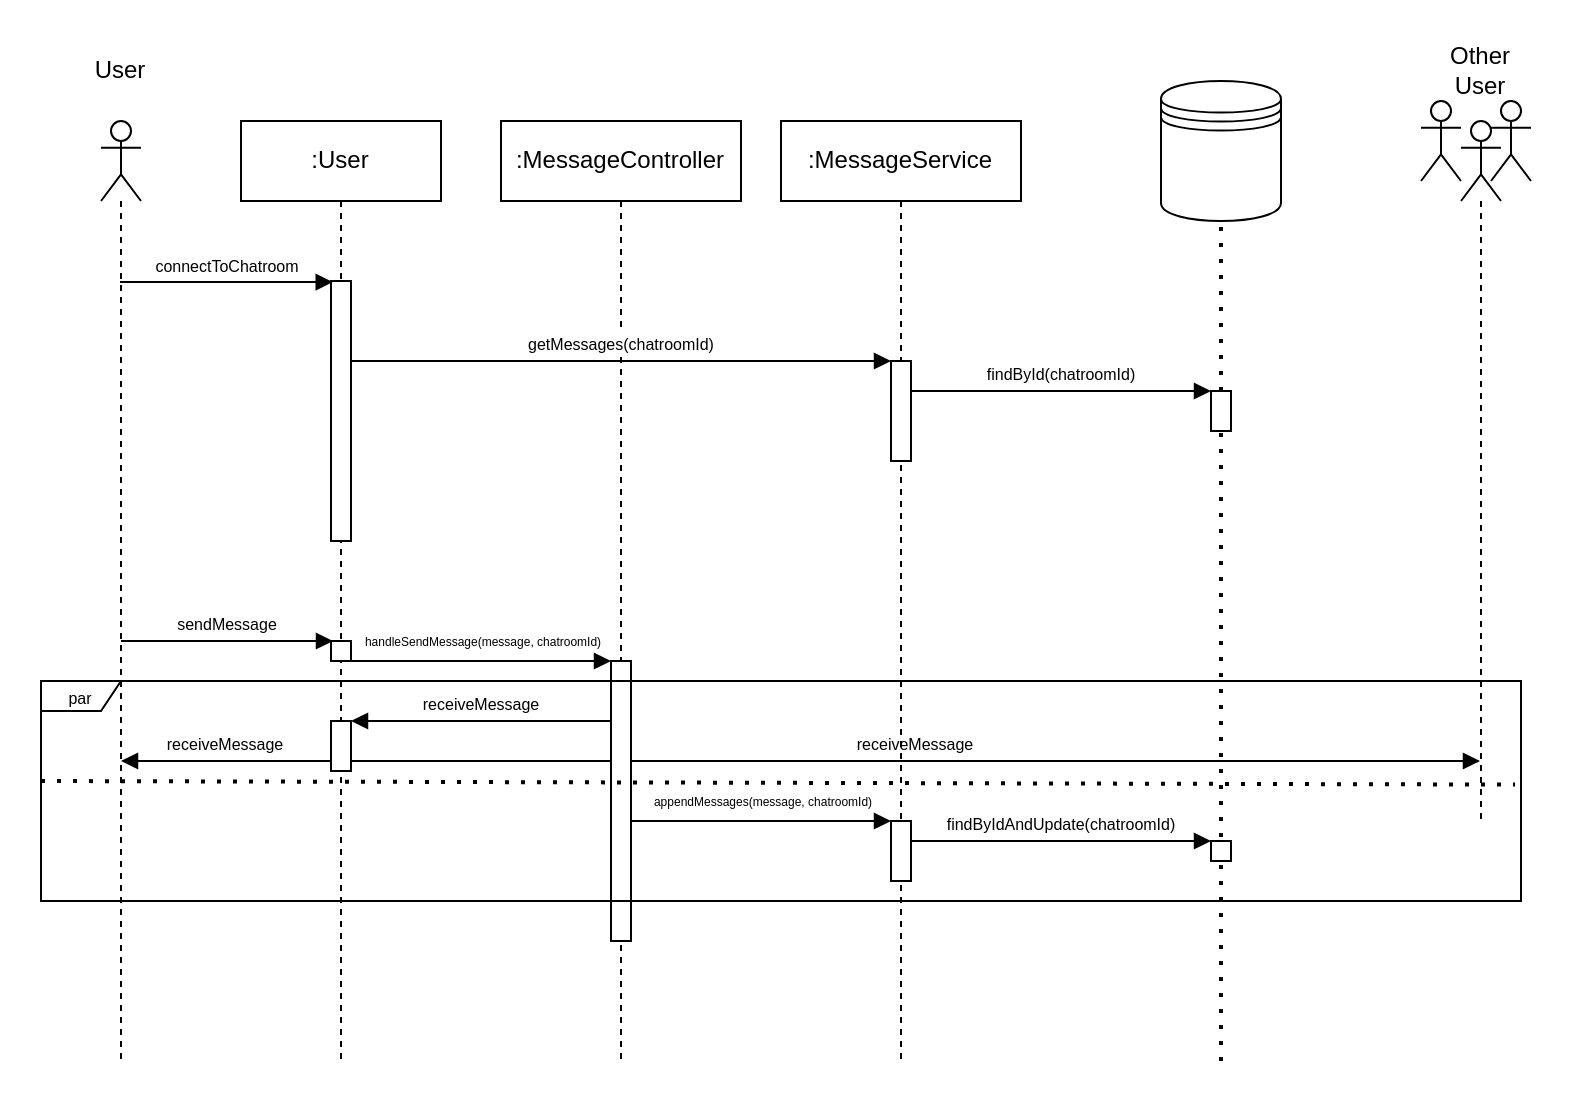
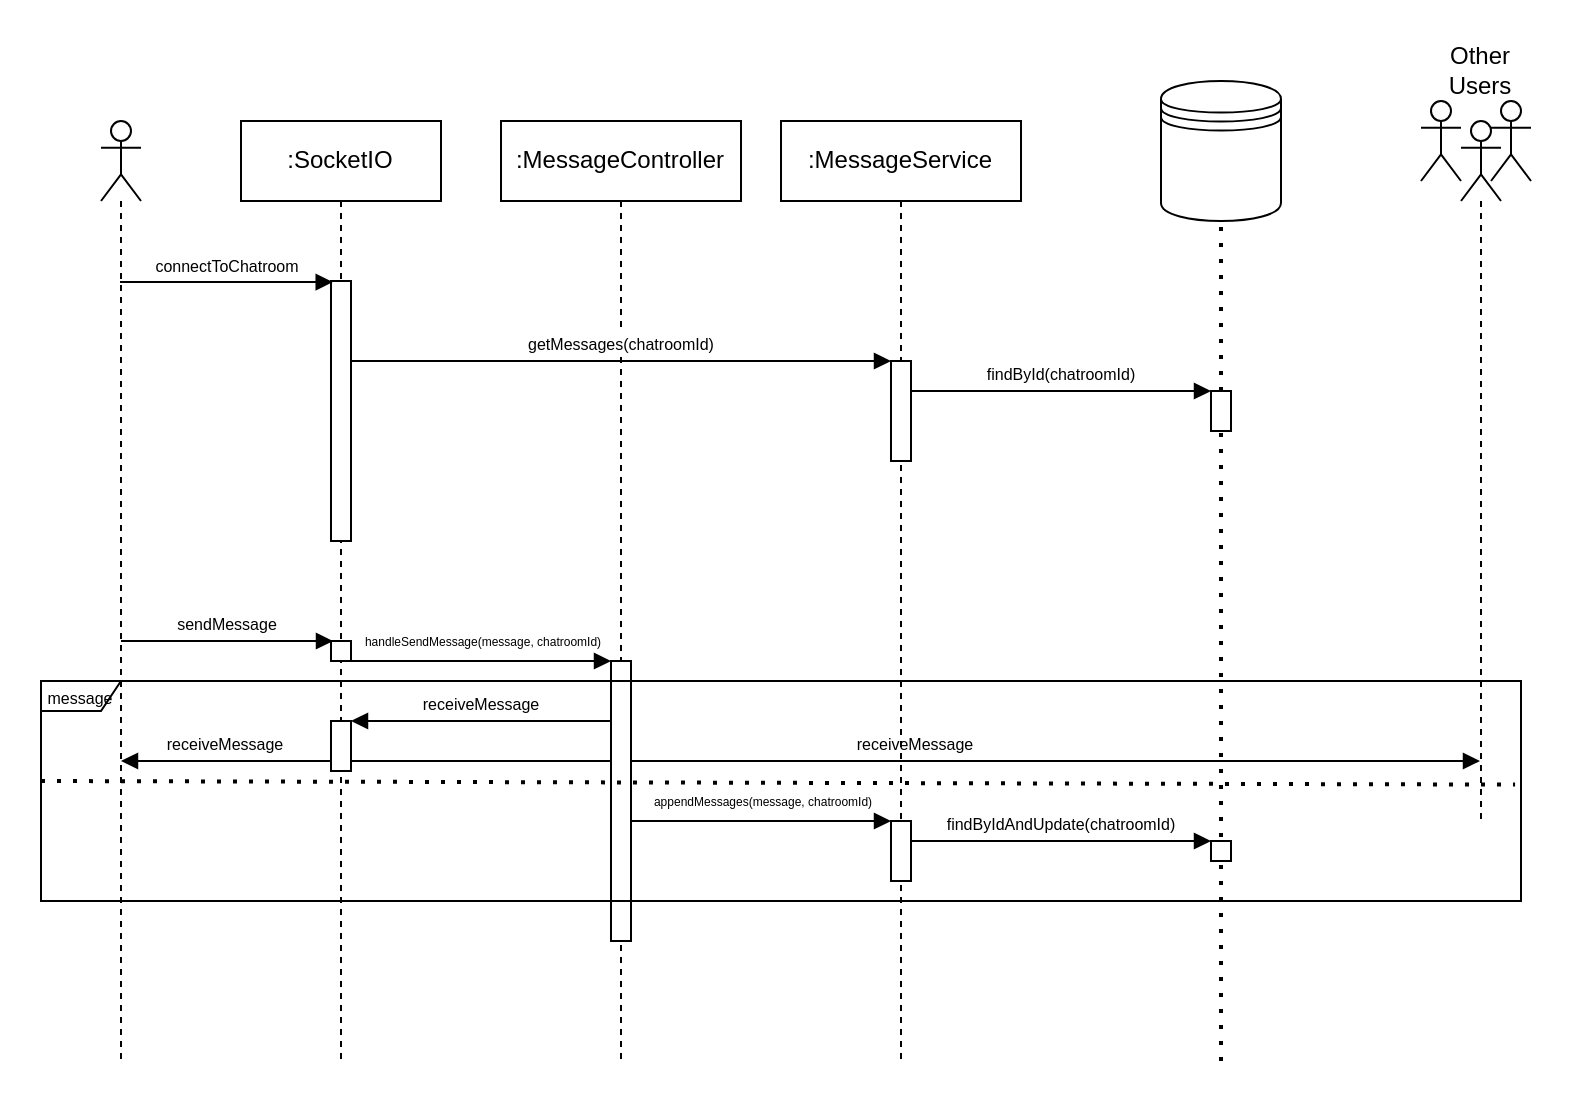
- <mxCell id="7" value="User" style="text;html=1;strokeColor=none;fillColor=none;align=center;verticalAlign=middle;whiteSpace=wrap;rounded=0;" vertex="1" parent="1"><mxGeometry x="30" y="20" width="60" height="30" as="geometry" /></mxCell>
- <mxCell id="11" value="Other User" style="text;html=1;strokeColor=none;fillColor=none;align=center;verticalAlign=middle;whiteSpace=wrap;rounded=0;" vertex="1" parent="9"><mxGeometry width="60" height="30" as="geometry" /></mxCell>
+ <mxCell id="11" value="Other Users" style="text;html=1;strokeColor=none;fillColor=none;align=center;verticalAlign=middle;whiteSpace=wrap;rounded=0;" vertex="1" parent="9"><mxGeometry width="60" height="30" as="geometry" /></mxCell>
- <mxCell id="4" value=":User" style="shape=umlLifeline;perimeter=lifelinePerimeter;whiteSpace=wrap;html=1;container=1;dropTarget=0;collapsible=0;recursiveResize=0;outlineConnect=0;portConstraint=eastwest;newEdgeStyle={&quot;curved&quot;:0,&quot;rounded&quot;:0};" vertex="1" parent="1"><mxGeometry x="120" y="60" width="100" height="470" as="geometry" /></mxCell>
+ <mxCell id="4" value=":SocketIO" style="shape=umlLifeline;perimeter=lifelinePerimeter;whiteSpace=wrap;html=1;container=1;dropTarget=0;collapsible=0;recursiveResize=0;outlineConnect=0;portConstraint=eastwest;newEdgeStyle={&quot;curved&quot;:0,&quot;rounded&quot;:0};" vertex="1" parent="1"><mxGeometry x="120" y="60" width="100" height="470" as="geometry" /></mxCell>
- <mxCell id="30" value="&lt;font style=&quot;font-size: 8px;&quot;&gt;par&lt;/font&gt;" style="shape=umlFrame;whiteSpace=wrap;html=1;pointerEvents=0;width=40;height=15;" vertex="1" parent="1"><mxGeometry x="20" y="340" width="740" height="110" as="geometry" /></mxCell>
+ <mxCell id="30" value="&lt;font style=&quot;font-size: 8px;&quot;&gt;message&lt;/font&gt;" style="shape=umlFrame;whiteSpace=wrap;html=1;pointerEvents=0;width=40;height=15;" vertex="1" parent="1"><mxGeometry x="20" y="340" width="740" height="110" as="geometry" /></mxCell>
